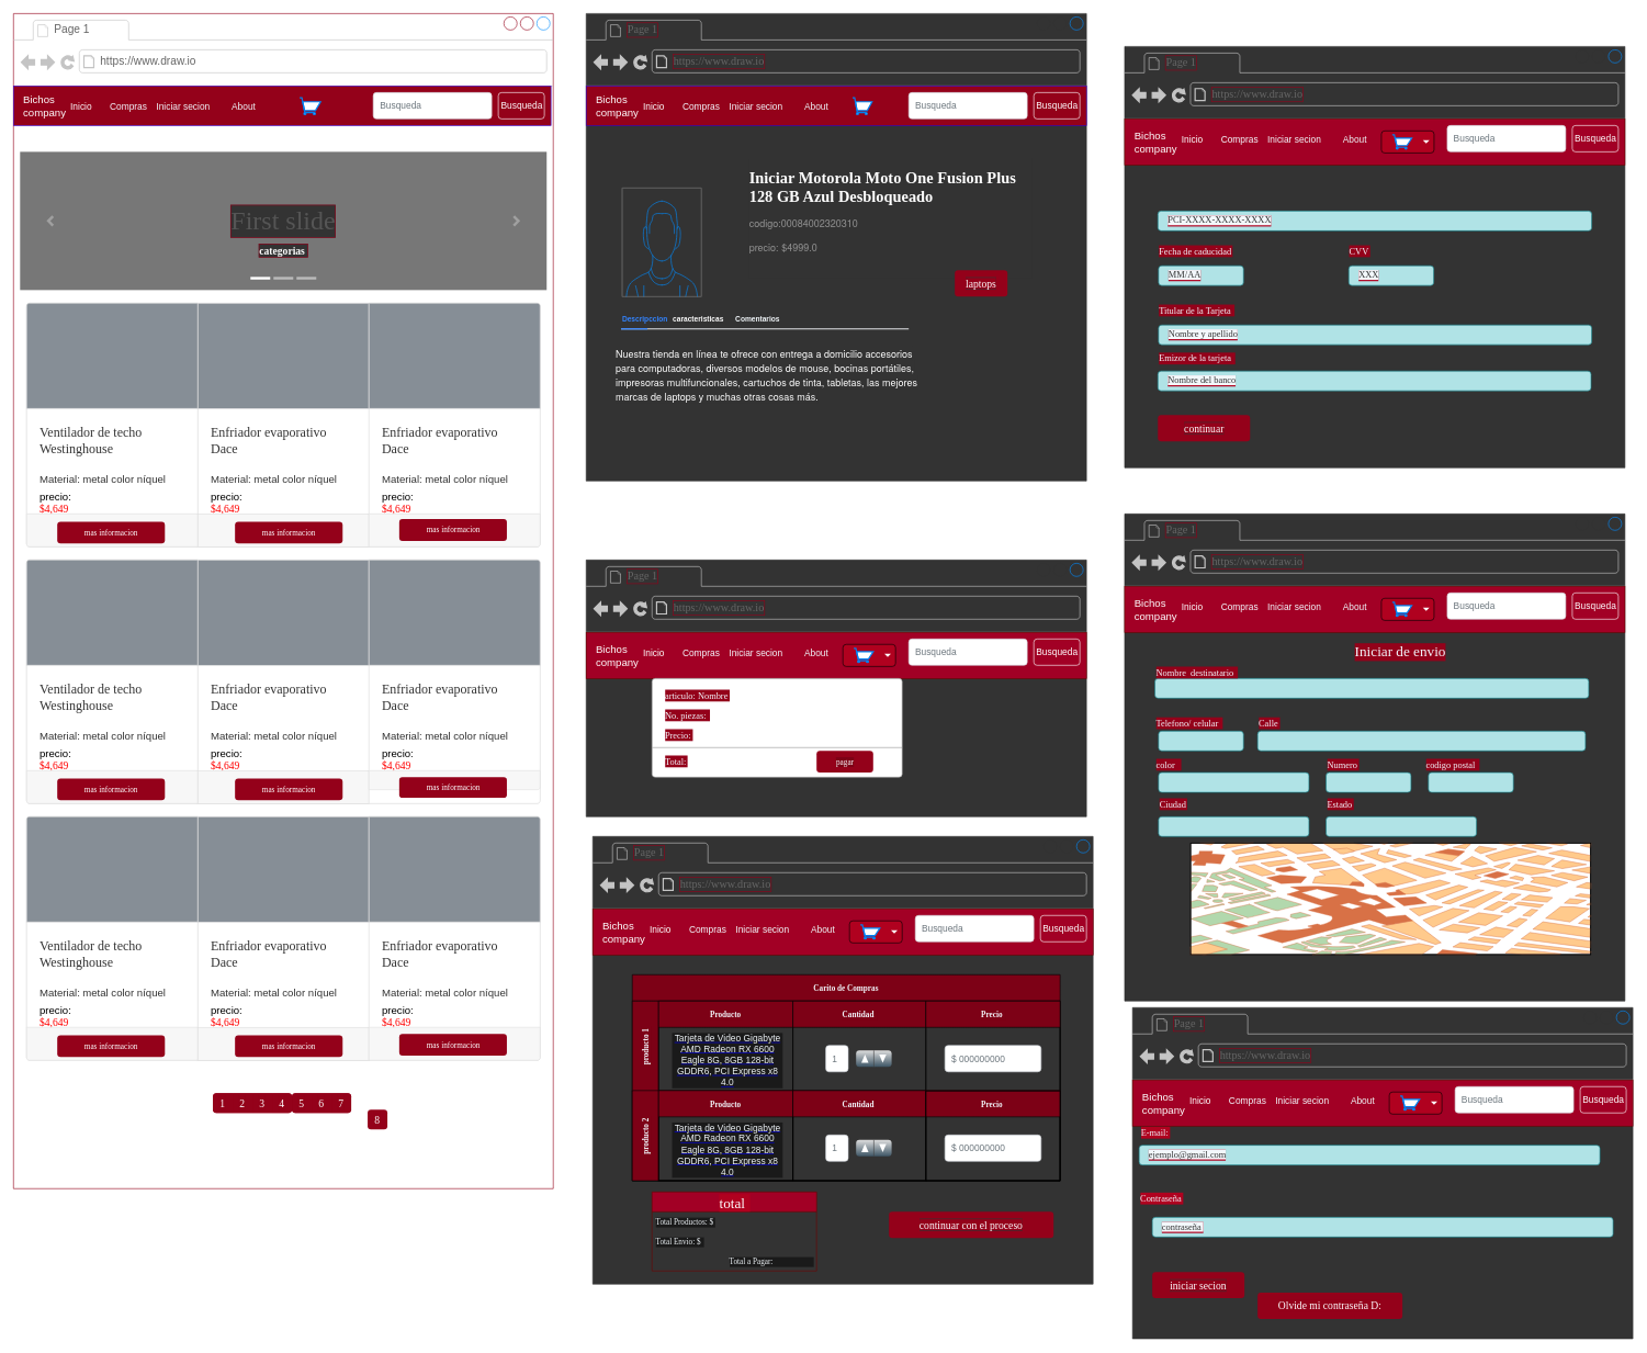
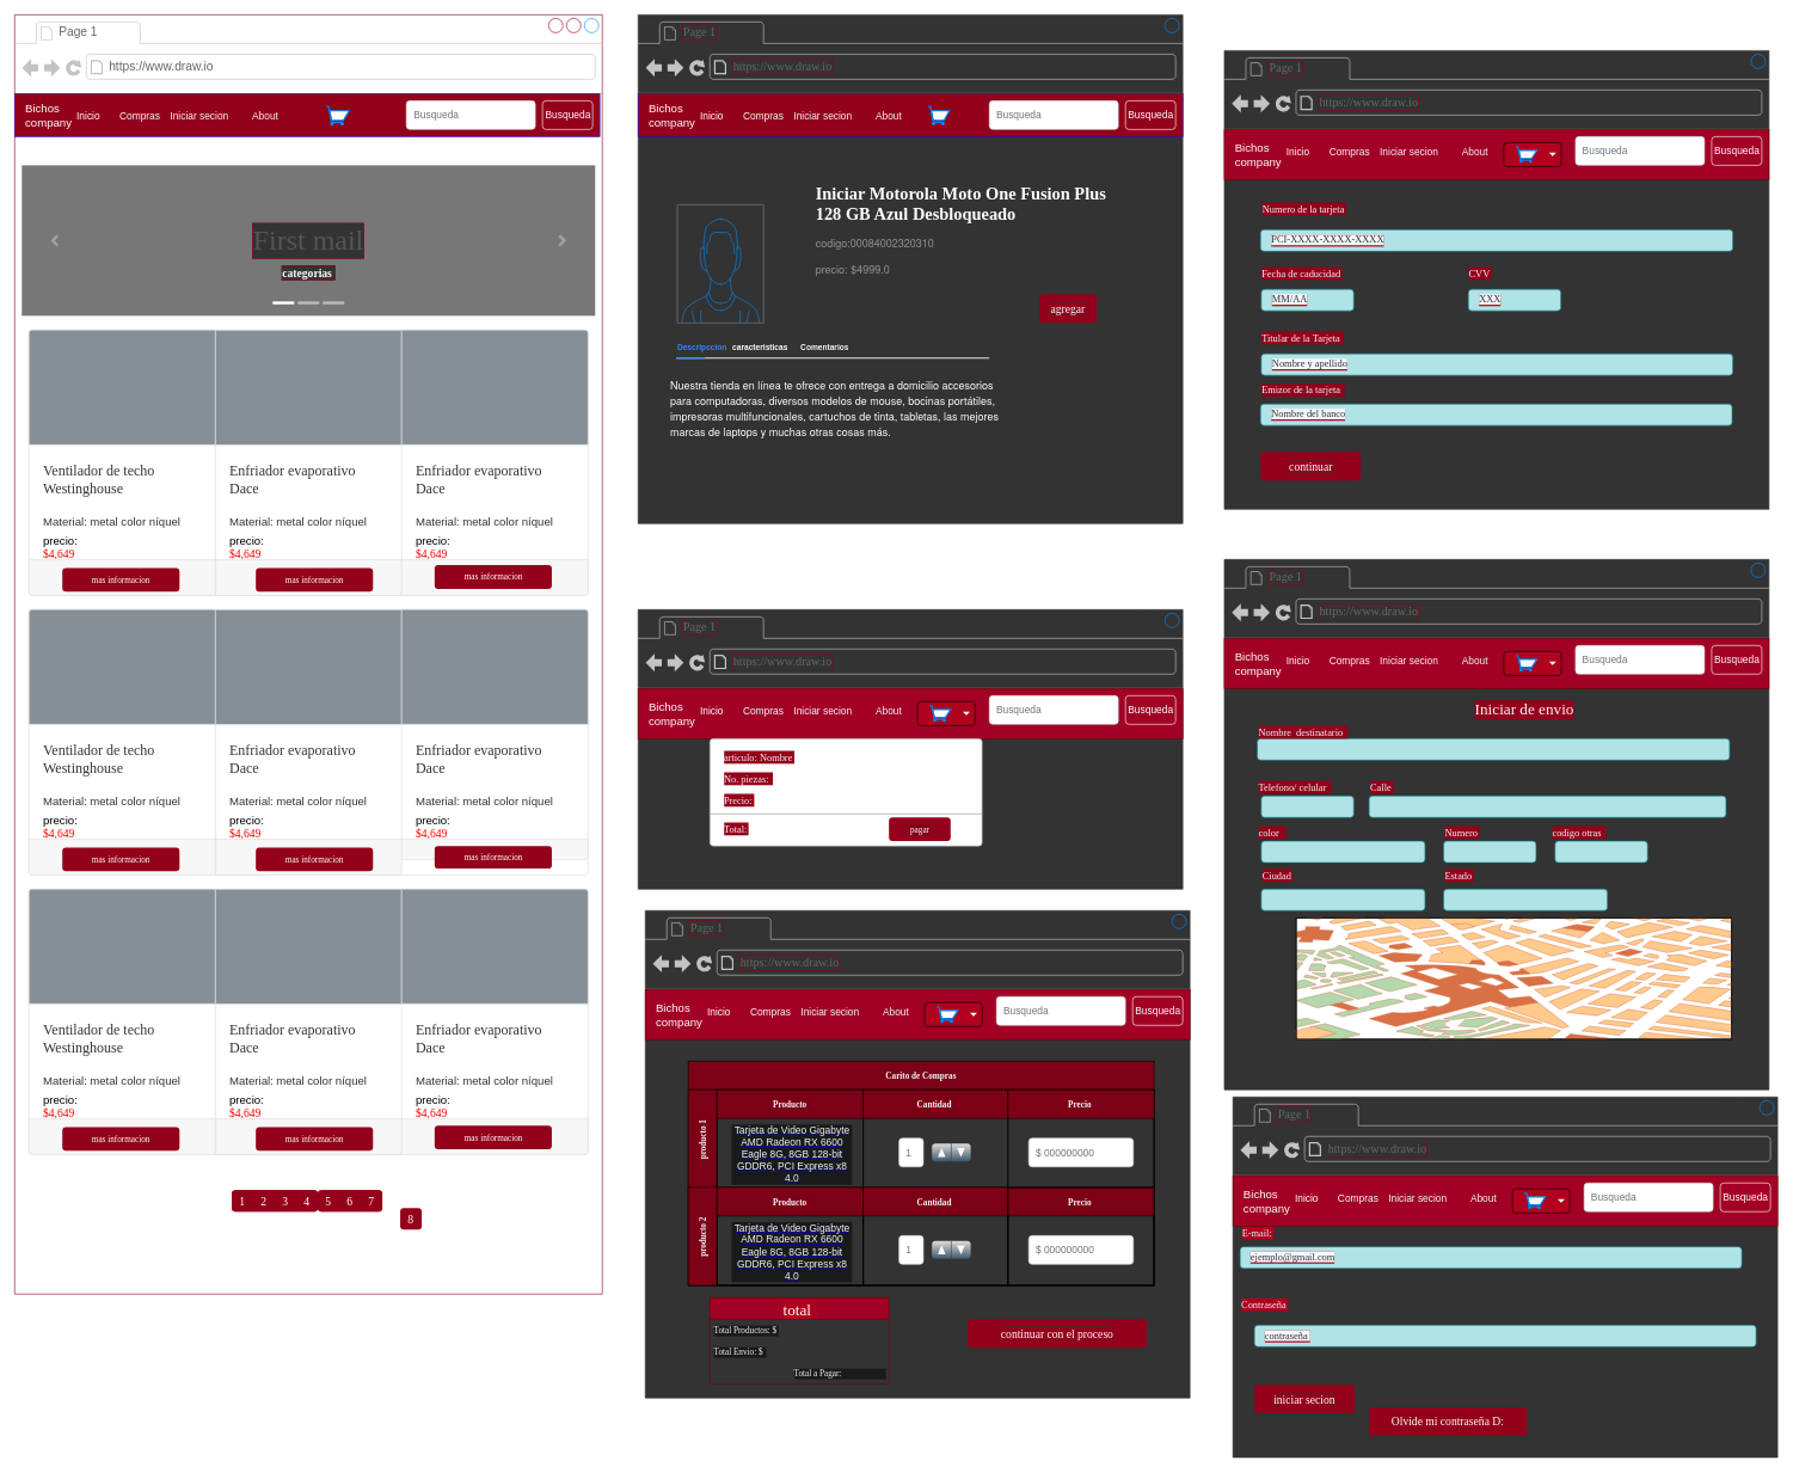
+ <mxCell id="220" value="Numero de la tarjeta" style="fillColor=none;strokeColor=none;align=left;fontSize=14;labelBackgroundColor=#94011A;fontFamily=Times New Roman;fontColor=#F3F8FC;" vertex="1" parent="198"><mxGeometry x="51.5" y="200" width="260" height="40" as="geometry" /></mxCell>
- <mxCell id="62" value="First slide" style="html=1;shadow=0;dashed=0;strokeColor=none;strokeWidth=1;fillColor=#777777;fontColor=#555555;whiteSpace=wrap;align=center;verticalAlign=middle;fontStyle=0;fontSize=40;labelBackgroundColor=#333333;labelBorderColor=#94011A;fontFamily=Tahoma;" parent="2" vertex="1"><mxGeometry x="10" y="210" width="800" height="210" as="geometry" /></mxCell>
+ <mxCell id="62" value="First mail" style="html=1;shadow=0;dashed=0;strokeColor=none;strokeWidth=1;fillColor=#777777;fontColor=#555555;whiteSpace=wrap;align=center;verticalAlign=middle;fontStyle=0;fontSize=40;labelBackgroundColor=#333333;labelBorderColor=#94011A;fontFamily=Tahoma;" parent="2" vertex="1"><mxGeometry x="10" y="210" width="800" height="210" as="geometry" /></mxCell>
- <mxCell id="108" value="&lt;span style=&quot;background-color: rgb(148 , 1 , 26)&quot;&gt;laptops&lt;/span&gt;" style="html=1;shadow=0;dashed=0;shape=mxgraph.bootstrap.rrect;rSize=5;strokeColor=none;strokeWidth=1;fillColor=#94011A;fontColor=#FFFFFF;whiteSpace=wrap;align=center;verticalAlign=middle;spacingLeft=0;fontStyle=0;fontSize=16;spacing=5;labelBackgroundColor=#333333;fontFamily=Verdana;" vertex="1" parent="89"><mxGeometry x="560" y="390" width="80" height="40" as="geometry" /></mxCell>
+ <mxCell id="108" value="&lt;span style=&quot;background-color: rgb(148 , 1 , 26)&quot;&gt;agregar&lt;/span&gt;" style="html=1;shadow=0;dashed=0;shape=mxgraph.bootstrap.rrect;rSize=5;strokeColor=none;strokeWidth=1;fillColor=#94011A;fontColor=#FFFFFF;whiteSpace=wrap;align=center;verticalAlign=middle;spacingLeft=0;fontStyle=0;fontSize=16;spacing=5;labelBackgroundColor=#333333;fontFamily=Verdana;" vertex="1" parent="89"><mxGeometry x="560" y="390" width="80" height="40" as="geometry" /></mxCell>
- <mxCell id="192" value="codigo postal " style="fillColor=none;strokeColor=none;align=left;fontSize=14;labelBackgroundColor=#94011A;fontFamily=Times New Roman;fontColor=#F3F8FC;" vertex="1" parent="167"><mxGeometry x="456" y="360" width="104" height="40" as="geometry" /></mxCell>
+ <mxCell id="192" value="codigo otras " style="fillColor=none;strokeColor=none;align=left;fontSize=14;labelBackgroundColor=#94011A;fontFamily=Times New Roman;fontColor=#F3F8FC;" vertex="1" parent="167"><mxGeometry x="456" y="360" width="104" height="40" as="geometry" /></mxCell>
